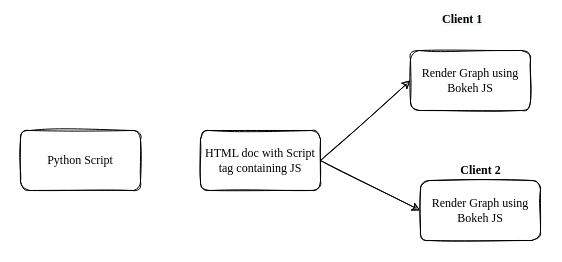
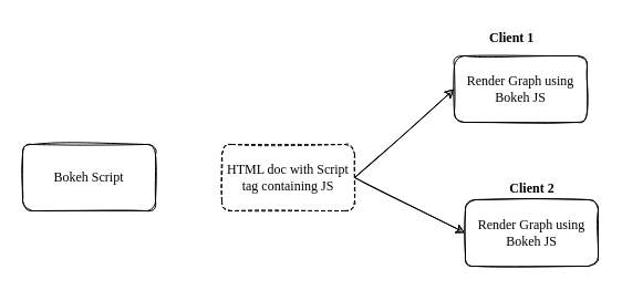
- <mxCell id="9" value="&lt;b style=&quot;color: rgb(0 , 0 , 0) ; font-family: &amp;#34;indie flower&amp;#34; ; font-size: 12px ; font-style: normal ; letter-spacing: normal ; text-align: center ; text-indent: 0px ; text-transform: none ; word-spacing: 0px ; background-color: rgb(248 , 249 , 250)&quot;&gt;Client 1&lt;/b&gt;" style="text;whiteSpace=wrap;html=1;sketch=1;" vertex="1" parent="1"><mxGeometry x="440" y="5" width="60" height="30" as="geometry" /></mxCell>
+ <mxCell id="9" value="&lt;b style=&quot;color: rgb(0 , 0 , 0) ; font-family: &amp;#34;indie flower&amp;#34; ; font-size: 12px ; font-style: normal ; letter-spacing: normal ; text-align: center ; text-indent: 0px ; text-transform: none ; word-spacing: 0px ; background-color: rgb(248 , 249 , 250)&quot;&gt;Client 1&lt;/b&gt;" style="text;whiteSpace=wrap;html=1;sketch=1;" vertex="1" parent="1"><mxGeometry x="440" y="20" width="60" height="30" as="geometry" /></mxCell>
- <mxCell id="2" value="&lt;font face=&quot;Indie Flower&quot;&gt;Python Script&lt;/font&gt;" style="rounded=1;whiteSpace=wrap;html=1;sketch=1;" vertex="1" parent="1"><mxGeometry x="20" y="130" width="120" height="60" as="geometry" /></mxCell>
+ <mxCell id="2" value="&lt;font face=&quot;Indie Flower&quot;&gt;Bokeh Script&lt;/font&gt;" style="rounded=1;whiteSpace=wrap;html=1;sketch=1;" vertex="1" parent="1"><mxGeometry x="20" y="130" width="120" height="60" as="geometry" /></mxCell>
- <mxCell id="3" value="&lt;font face=&quot;Indie Flower&quot;&gt;HTML doc with Script tag containing JS&lt;/font&gt;" style="rounded=1;whiteSpace=wrap;html=1;sketch=1;" vertex="1" parent="1"><mxGeometry x="200" y="130" width="120" height="60" as="geometry" /></mxCell>
+ <mxCell id="3" value="&lt;font face=&quot;Indie Flower&quot;&gt;HTML doc with Script tag containing JS&lt;/font&gt;" style="rounded=1;whiteSpace=wrap;html=1;sketch=1;dashed=1;" vertex="1" parent="1"><mxGeometry x="200" y="130" width="120" height="60" as="geometry" /></mxCell>
